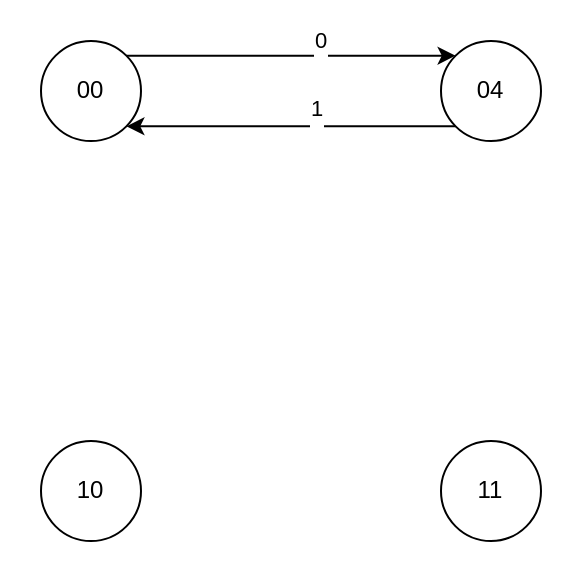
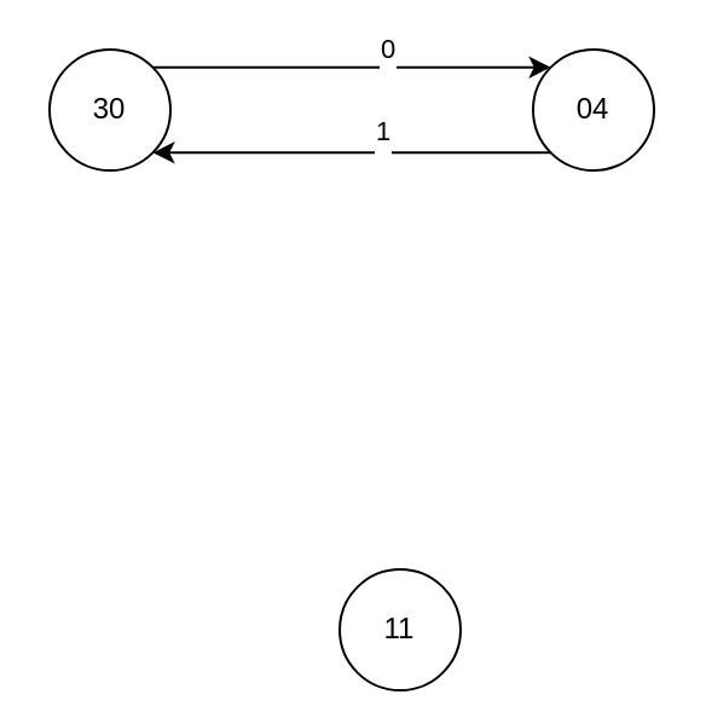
- <mxCell id="4" value="00" style="ellipse;whiteSpace=wrap;html=1;aspect=fixed;" vertex="1" parent="1"><mxGeometry x="20" y="20" width="50" height="50" as="geometry" /></mxCell>
+ <mxCell id="4" value="30" style="ellipse;whiteSpace=wrap;html=1;aspect=fixed;" vertex="1" parent="1"><mxGeometry x="20" y="20" width="50" height="50" as="geometry" /></mxCell>
- <mxCell id="8" value="10" style="ellipse;whiteSpace=wrap;html=1;aspect=fixed;" vertex="1" parent="1"><mxGeometry x="20" y="220" width="50" height="50" as="geometry" /></mxCell>
- <mxCell id="9" value="11" style="ellipse;whiteSpace=wrap;html=1;aspect=fixed;" vertex="1" parent="1"><mxGeometry x="220" y="220" width="50" height="50" as="geometry" /></mxCell>
+ <mxCell id="9" value="11" style="ellipse;whiteSpace=wrap;html=1;aspect=fixed;" vertex="1" parent="1"><mxGeometry x="140" y="235" width="50" height="50" as="geometry" /></mxCell>
